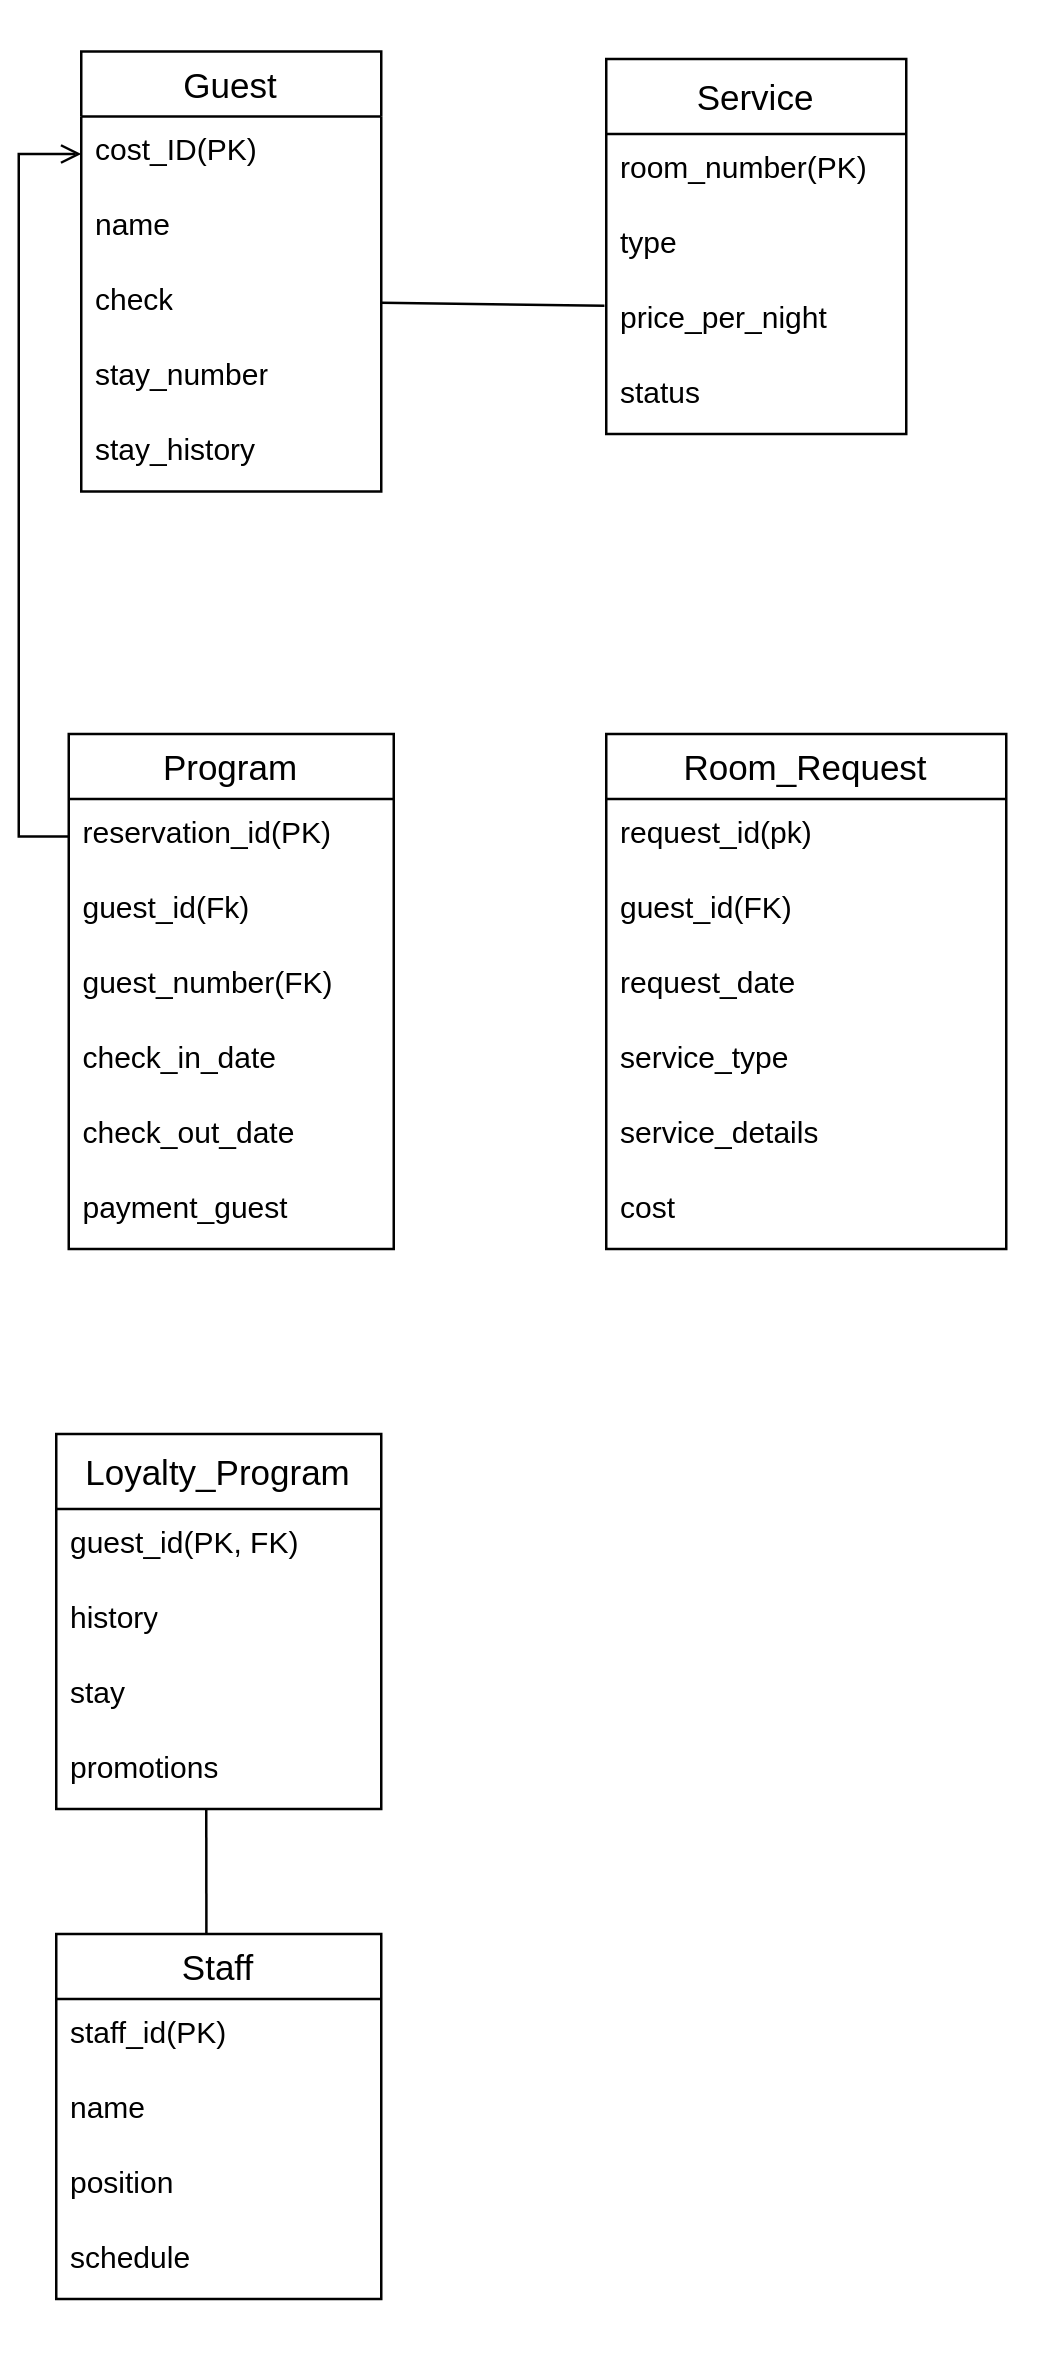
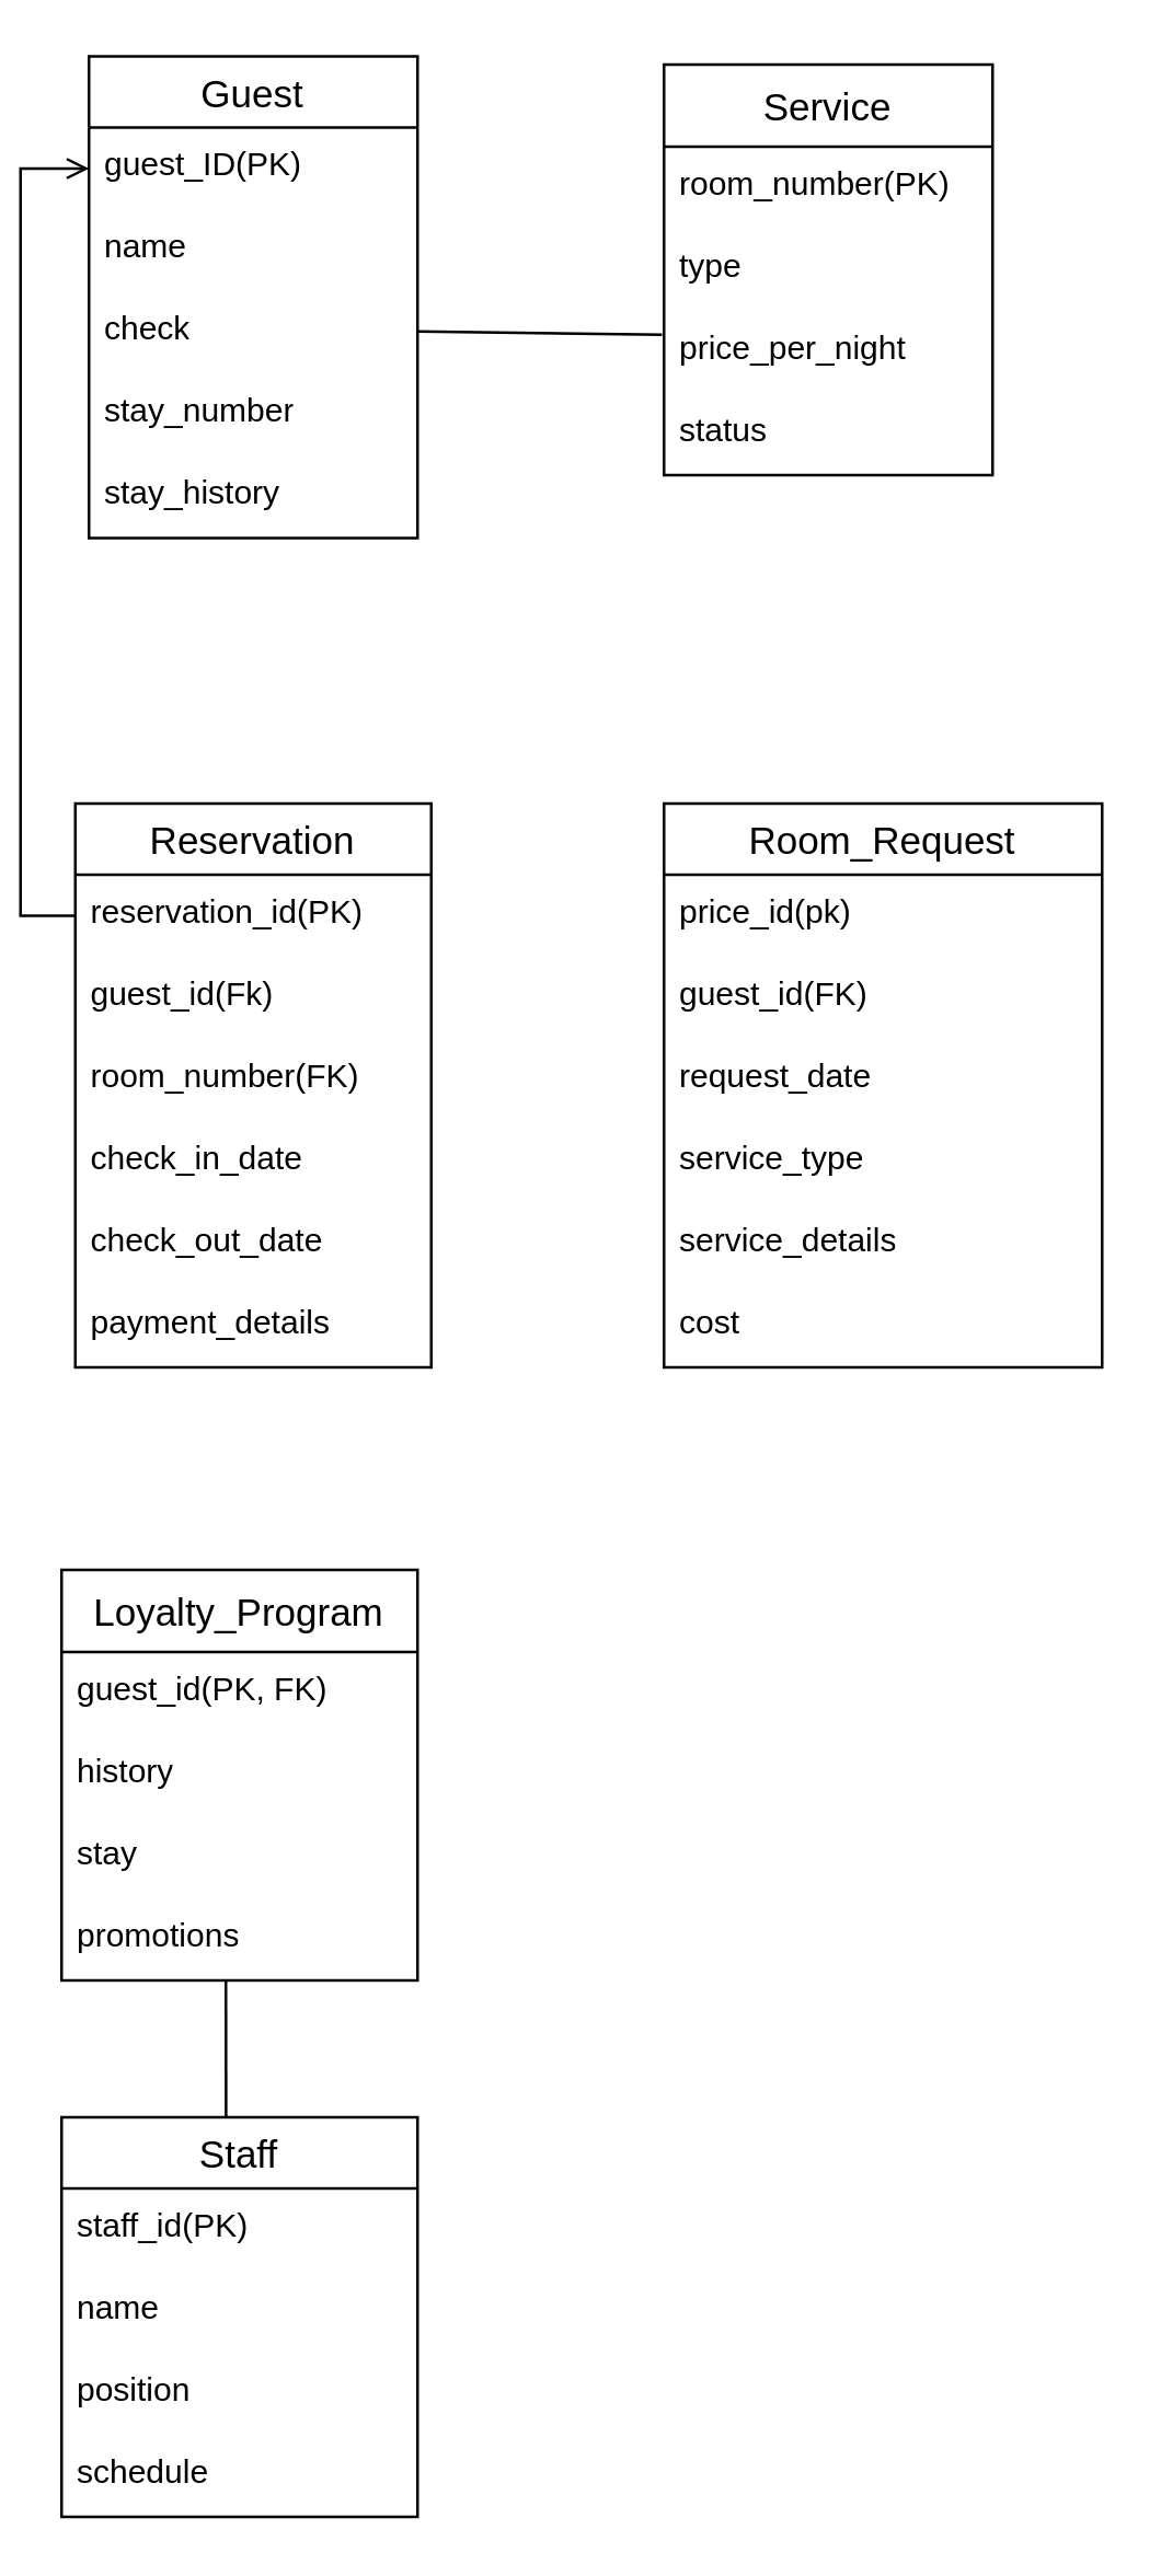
- <mxCell id="3" value="cost_ID(PK)" style="text;strokeColor=none;fillColor=none;spacingLeft=4;spacingRight=4;overflow=hidden;rotatable=0;points=[[0,0.5],[1,0.5]];portConstraint=eastwest;fontSize=12;whiteSpace=wrap;html=1;" vertex="1" parent="2"><mxGeometry y="26" width="120" height="30" as="geometry" /></mxCell>
+ <mxCell id="3" value="guest_ID(PK)" style="text;strokeColor=none;fillColor=none;spacingLeft=4;spacingRight=4;overflow=hidden;rotatable=0;points=[[0,0.5],[1,0.5]];portConstraint=eastwest;fontSize=12;whiteSpace=wrap;html=1;" vertex="1" parent="2"><mxGeometry y="26" width="120" height="30" as="geometry" /></mxCell>
- <mxCell id="14" value="Program" style="swimlane;fontStyle=0;childLayout=stackLayout;horizontal=1;startSize=26;horizontalStack=0;resizeParent=1;resizeParentMax=0;resizeLast=0;collapsible=1;marginBottom=0;align=center;fontSize=14;" vertex="1" parent="1"><mxGeometry x="25" y="293" width="130" height="206" as="geometry" /></mxCell>
+ <mxCell id="14" value="Reservation" style="swimlane;fontStyle=0;childLayout=stackLayout;horizontal=1;startSize=26;horizontalStack=0;resizeParent=1;resizeParentMax=0;resizeLast=0;collapsible=1;marginBottom=0;align=center;fontSize=14;" vertex="1" parent="1"><mxGeometry x="25" y="293" width="130" height="206" as="geometry" /></mxCell>
- <mxCell id="22" value="request_id(pk)" style="text;strokeColor=none;fillColor=none;spacingLeft=4;spacingRight=4;overflow=hidden;rotatable=0;points=[[0,0.5],[1,0.5]];portConstraint=eastwest;fontSize=12;whiteSpace=wrap;html=1;" vertex="1" parent="21"><mxGeometry y="26" width="160" height="30" as="geometry" /></mxCell>
+ <mxCell id="22" value="price_id(pk)" style="text;strokeColor=none;fillColor=none;spacingLeft=4;spacingRight=4;overflow=hidden;rotatable=0;points=[[0,0.5],[1,0.5]];portConstraint=eastwest;fontSize=12;whiteSpace=wrap;html=1;" vertex="1" parent="21"><mxGeometry y="26" width="160" height="30" as="geometry" /></mxCell>
- <mxCell id="17" value="guest_number(FK)" style="text;strokeColor=none;fillColor=none;spacingLeft=4;spacingRight=4;overflow=hidden;rotatable=0;points=[[0,0.5],[1,0.5]];portConstraint=eastwest;fontSize=12;whiteSpace=wrap;html=1;" vertex="1" parent="14"><mxGeometry y="86" width="130" height="30" as="geometry" /></mxCell>
+ <mxCell id="17" value="room_number(FK)" style="text;strokeColor=none;fillColor=none;spacingLeft=4;spacingRight=4;overflow=hidden;rotatable=0;points=[[0,0.5],[1,0.5]];portConstraint=eastwest;fontSize=12;whiteSpace=wrap;html=1;" vertex="1" parent="14"><mxGeometry y="86" width="130" height="30" as="geometry" /></mxCell>
- <mxCell id="20" value="payment_guest" style="text;strokeColor=none;fillColor=none;spacingLeft=4;spacingRight=4;overflow=hidden;rotatable=0;points=[[0,0.5],[1,0.5]];portConstraint=eastwest;fontSize=12;whiteSpace=wrap;html=1;" vertex="1" parent="14"><mxGeometry y="176" width="130" height="30" as="geometry" /></mxCell>
+ <mxCell id="20" value="payment_details" style="text;strokeColor=none;fillColor=none;spacingLeft=4;spacingRight=4;overflow=hidden;rotatable=0;points=[[0,0.5],[1,0.5]];portConstraint=eastwest;fontSize=12;whiteSpace=wrap;html=1;" vertex="1" parent="14"><mxGeometry y="176" width="130" height="30" as="geometry" /></mxCell>
